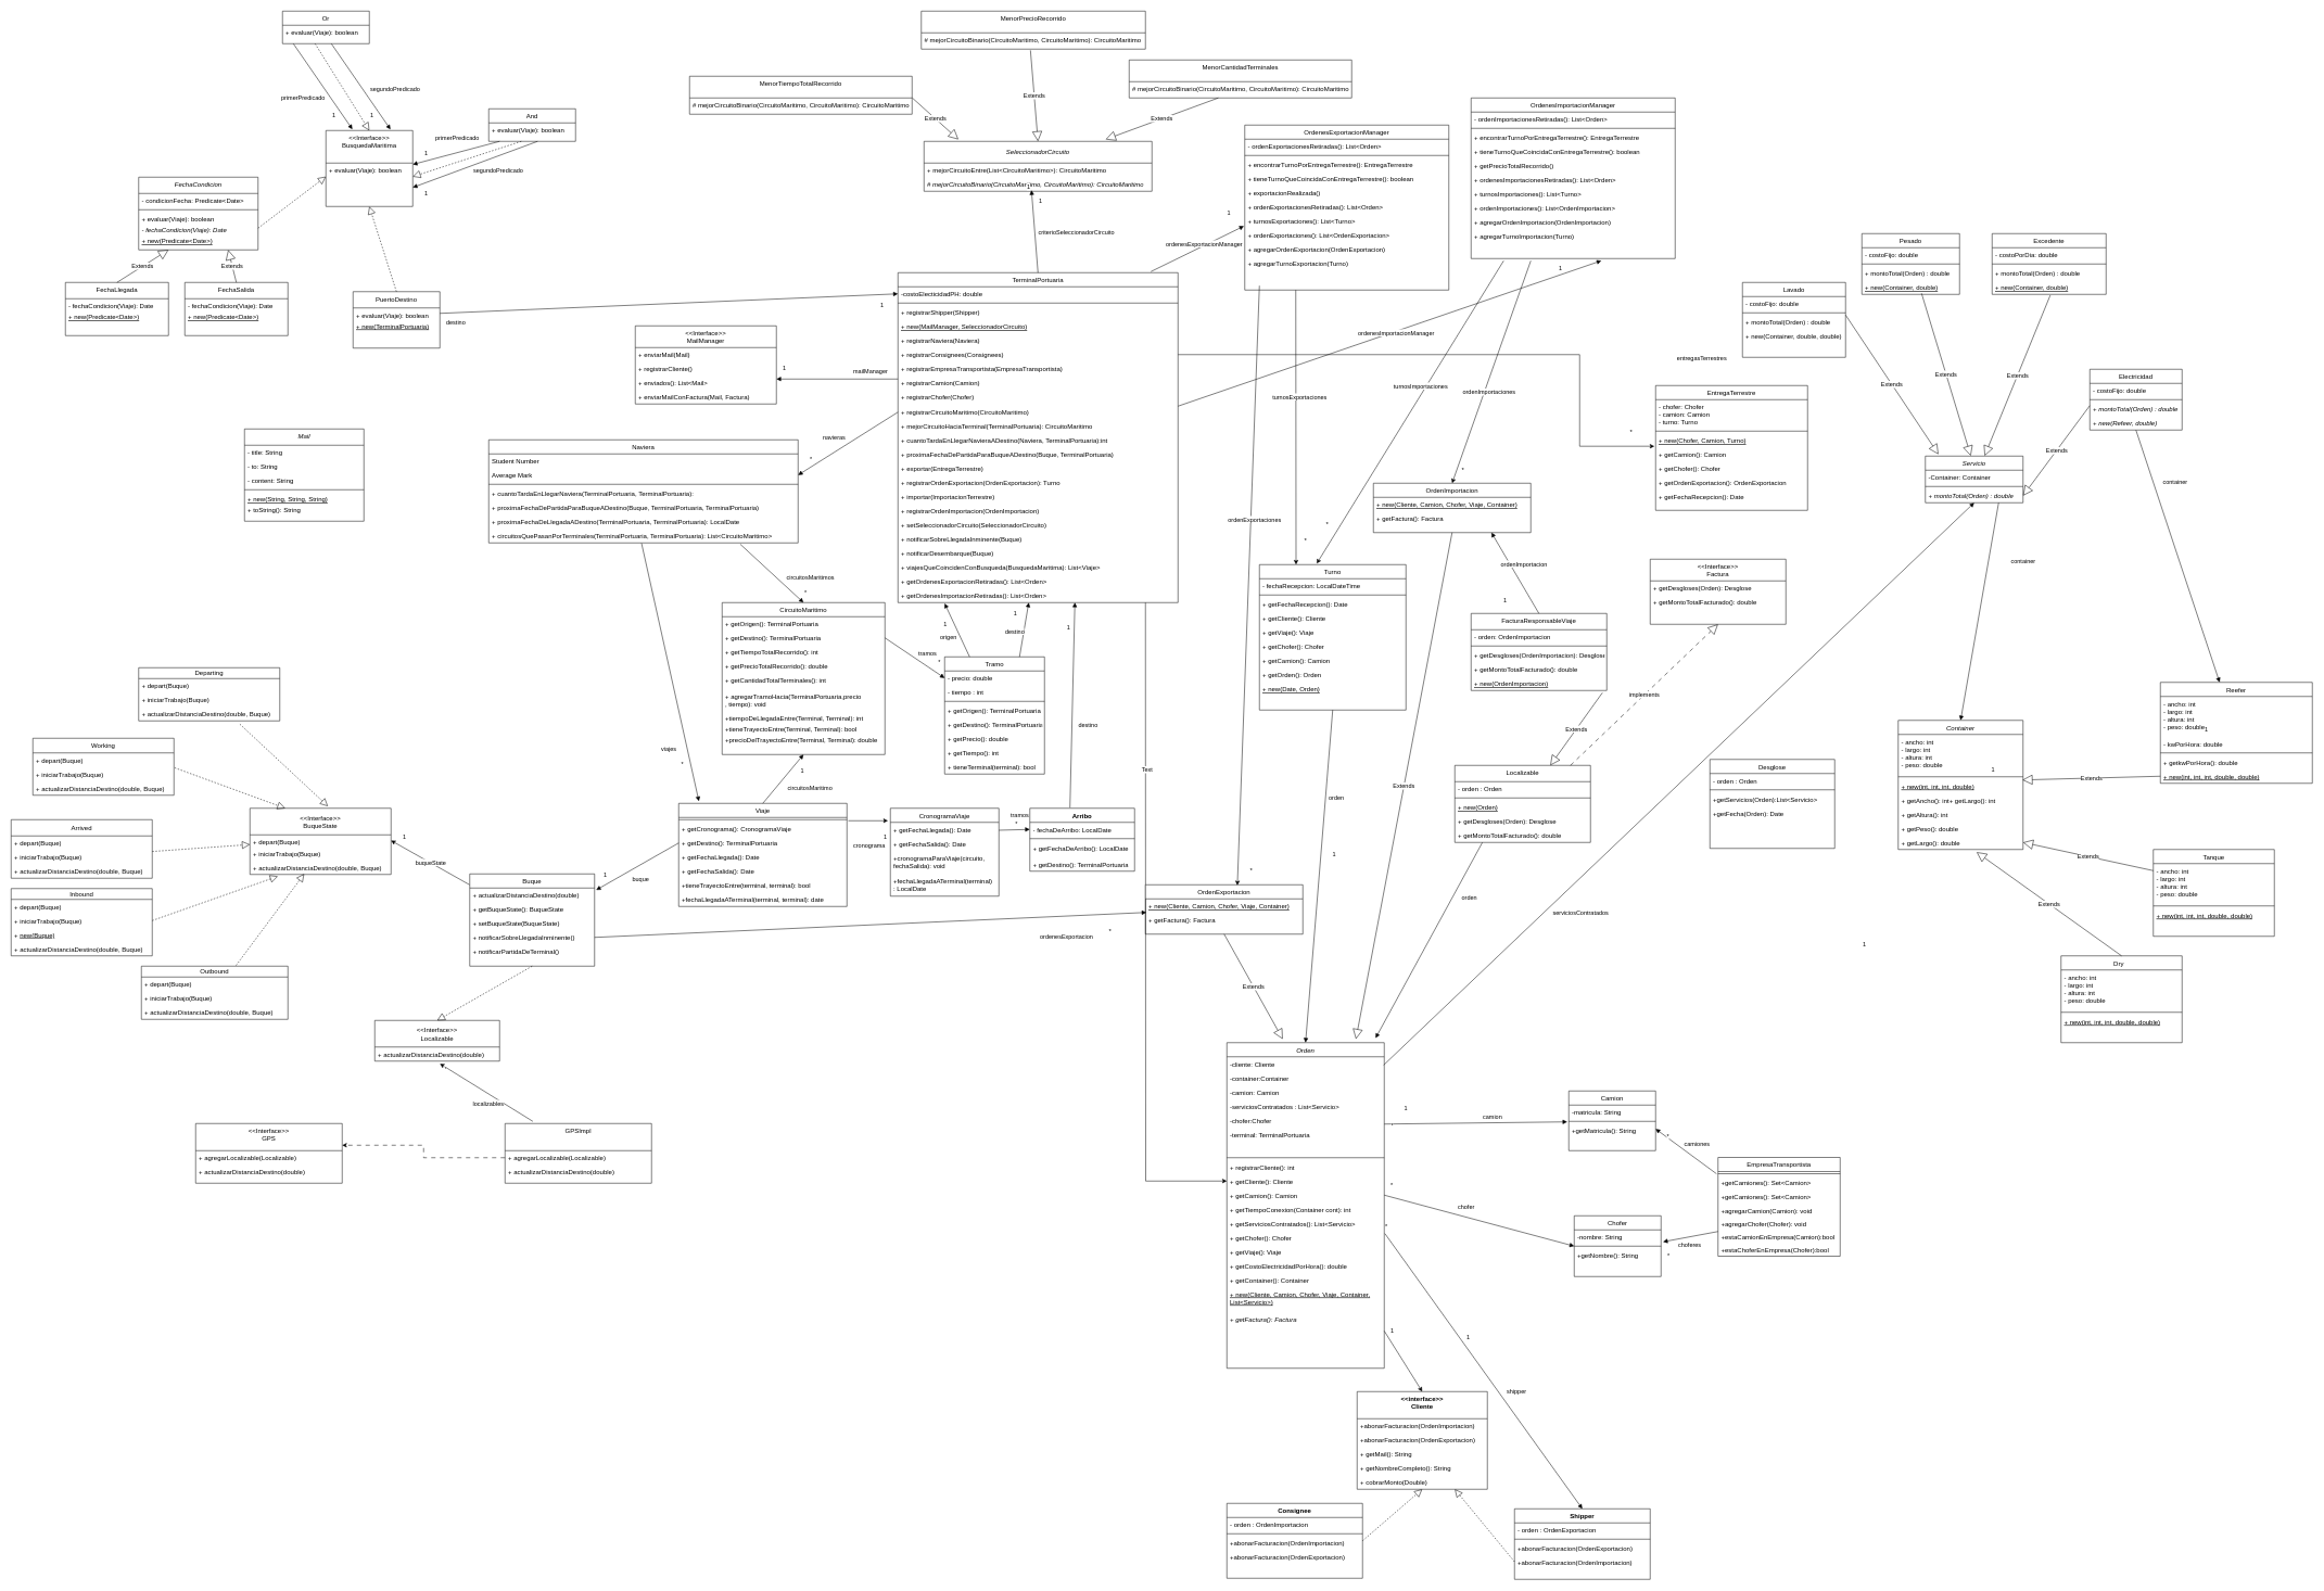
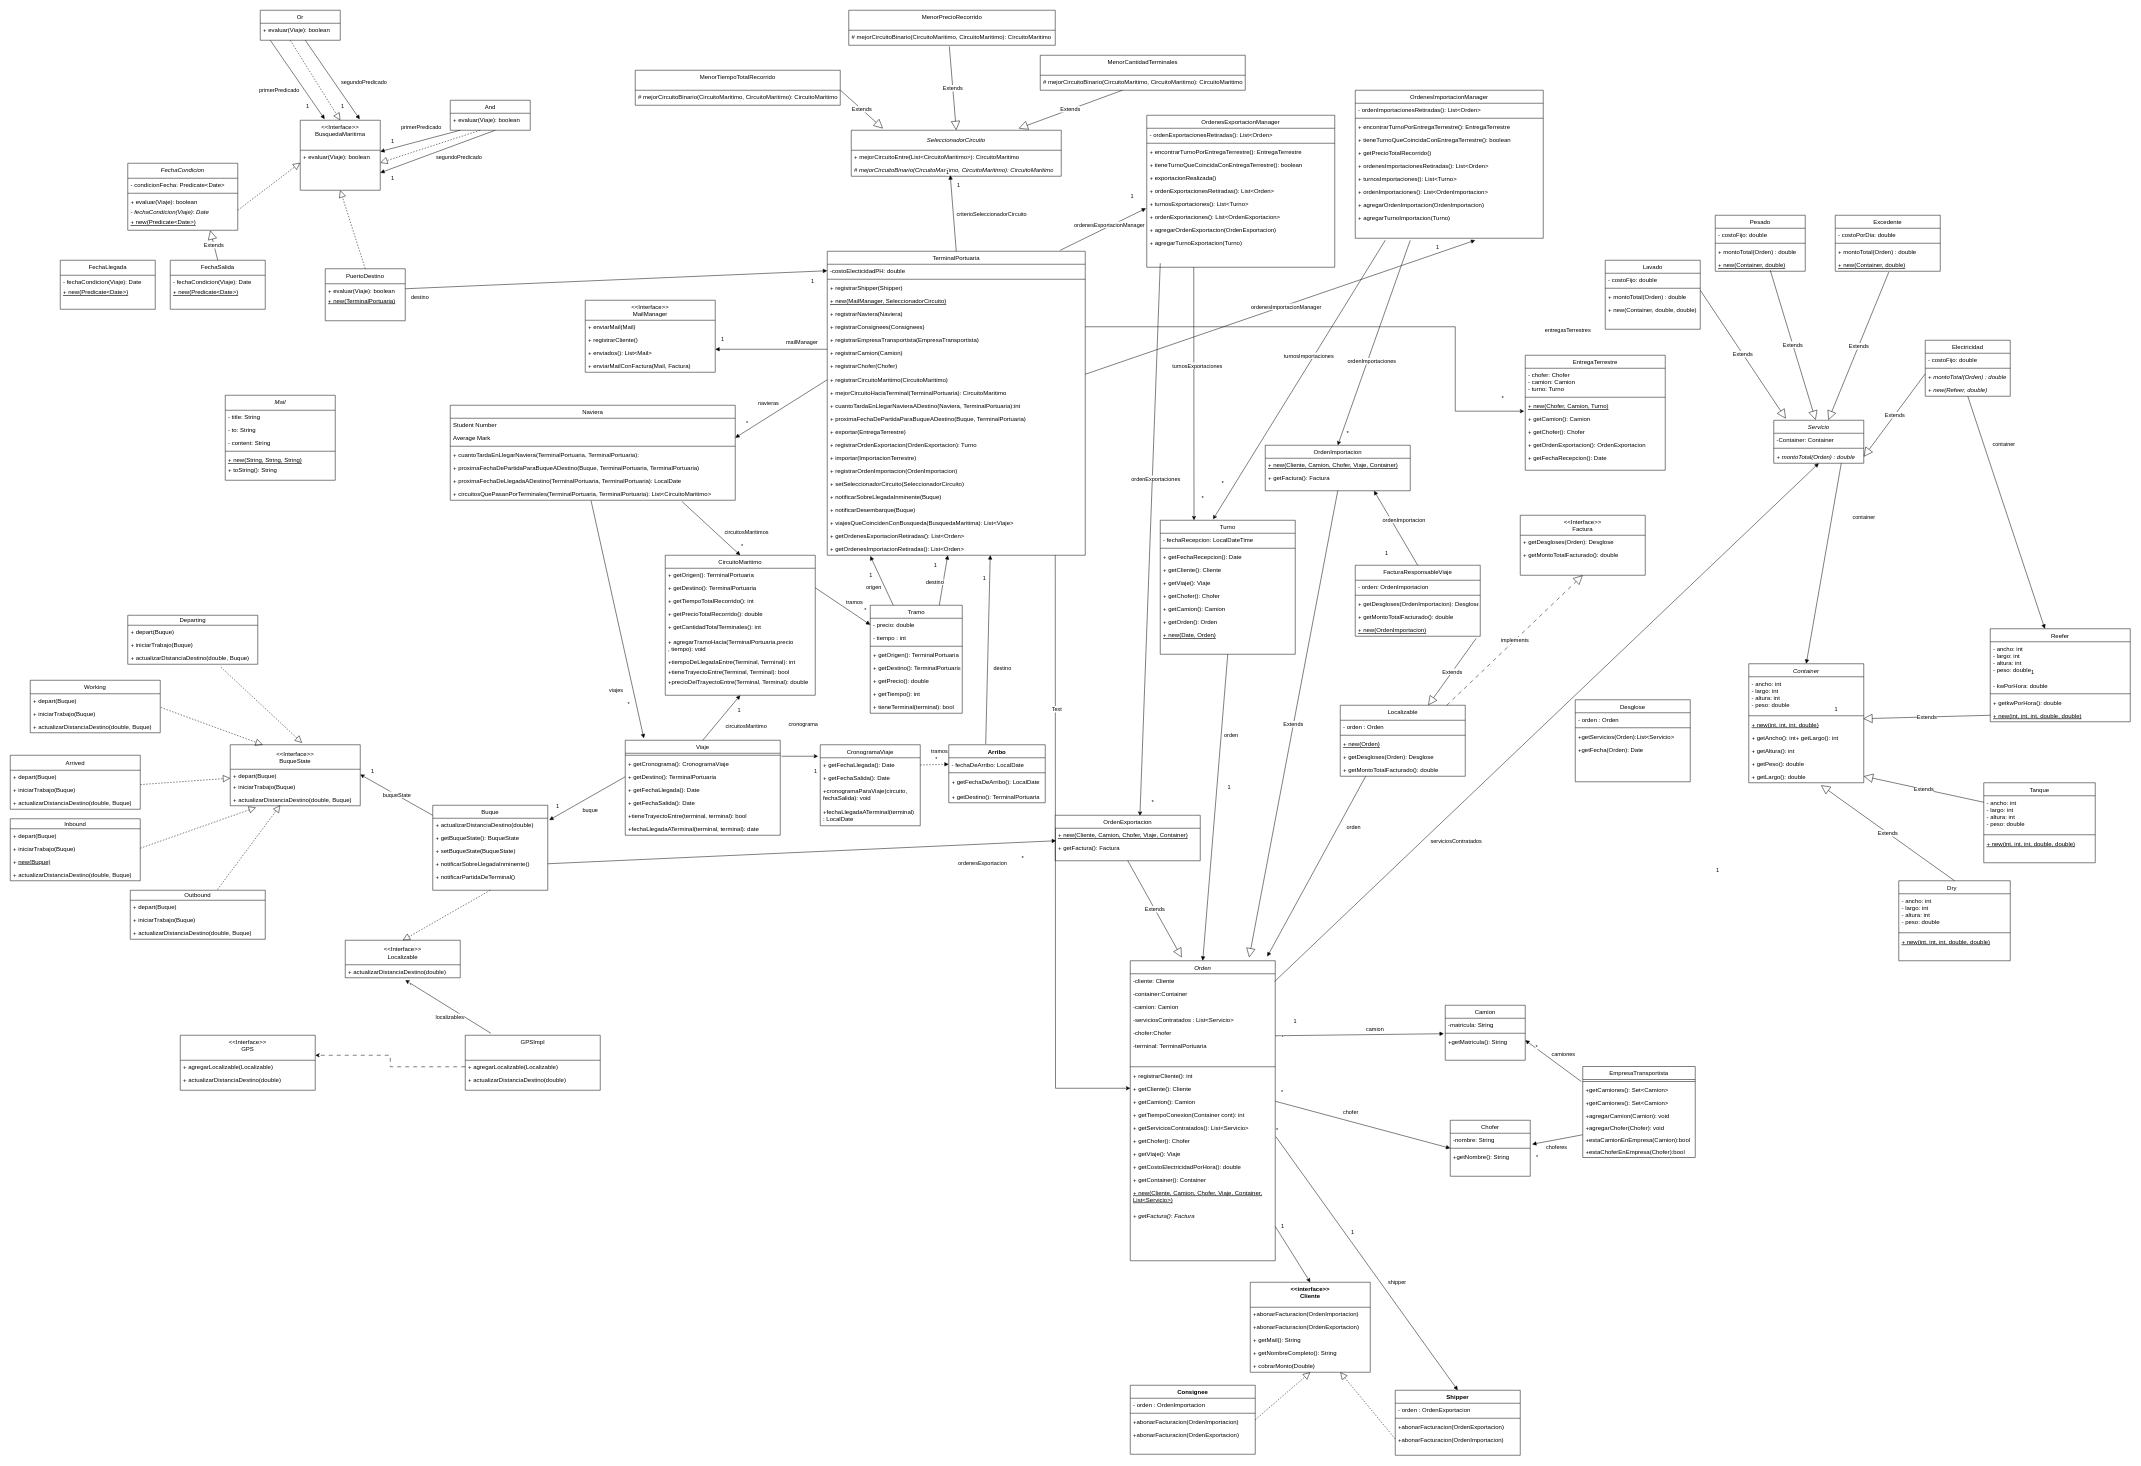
- <mxCell id="364" value="Extends" style="endArrow=block;endSize=16;endFill=0;html=1;rounded=0;exitX=0.5;exitY=0;exitDx=0;exitDy=0;entryX=0.25;entryY=1;entryDx=0;entryDy=0;" parent="1" source="164" target="358" edge="1"><mxGeometry width="160" relative="1" as="geometry"><mxPoint x="370" y="470" as="sourcePoint" /><mxPoint x="330" y="420" as="targetPoint" /></mxGeometry></mxCell>
- <mxCell id="191" value="tramos" style="endArrow=block;endFill=1;html=1;align=left;verticalAlign=top;rounded=0;entryX=0;entryY=0.5;entryDx=0;entryDy=0;exitX=1;exitY=0.25;exitDx=0;exitDy=0;" parent="1" source="186" target="382" edge="1"><mxGeometry x="-0.271" y="41" relative="1" as="geometry"><mxPoint x="1600" y="1349" as="sourcePoint" /><mxPoint x="1756" y="1327" as="targetPoint" /><mxPoint as="offset" /></mxGeometry></mxCell>
+ <mxCell id="191" value="tramos" style="endArrow=block;endFill=1;html=1;align=left;verticalAlign=top;rounded=0;entryX=0;entryY=0.5;entryDx=0;entryDy=0;exitX=1;exitY=0.25;exitDx=0;exitDy=0;dashed=1;" parent="1" source="186" target="382" edge="1"><mxGeometry x="-0.271" y="41" relative="1" as="geometry"><mxPoint x="1600" y="1349" as="sourcePoint" /><mxPoint x="1756" y="1327" as="targetPoint" /><mxPoint as="offset" /></mxGeometry></mxCell>
- <mxCell id="379" value="&lt;span style=&quot;color: rgb(0, 0, 0); font-family: Helvetica; font-size: 11px; font-style: normal; font-variant-ligatures: normal; font-variant-caps: normal; font-weight: 400; letter-spacing: normal; orphans: 2; text-align: left; text-indent: 0px; text-transform: none; widows: 2; word-spacing: 0px; -webkit-text-stroke-width: 0px; background-color: rgb(255, 255, 255); text-decoration-thickness: initial; text-decoration-style: initial; text-decoration-color: initial; float: none; display: inline !important;&quot;&gt;cronograma&lt;/span&gt;" style="text;whiteSpace=wrap;html=1;" parent="1" vertex="1"><mxGeometry x="1570" y="1544" width="70" height="40" as="geometry" /></mxCell>
+ <mxCell id="379" value="&lt;span style=&quot;color: rgb(0, 0, 0); font-family: Helvetica; font-size: 11px; font-style: normal; font-variant-ligatures: normal; font-variant-caps: normal; font-weight: 400; letter-spacing: normal; orphans: 2; text-align: left; text-indent: 0px; text-transform: none; widows: 2; word-spacing: 0px; -webkit-text-stroke-width: 0px; background-color: rgb(255, 255, 255); text-decoration-thickness: initial; text-decoration-style: initial; text-decoration-color: initial; float: none; display: inline !important;&quot;&gt;cronograma&lt;/span&gt;" style="text;whiteSpace=wrap;html=1;" parent="1" vertex="1"><mxGeometry x="1575" y="1434" width="70" height="40" as="geometry" /></mxCell>
